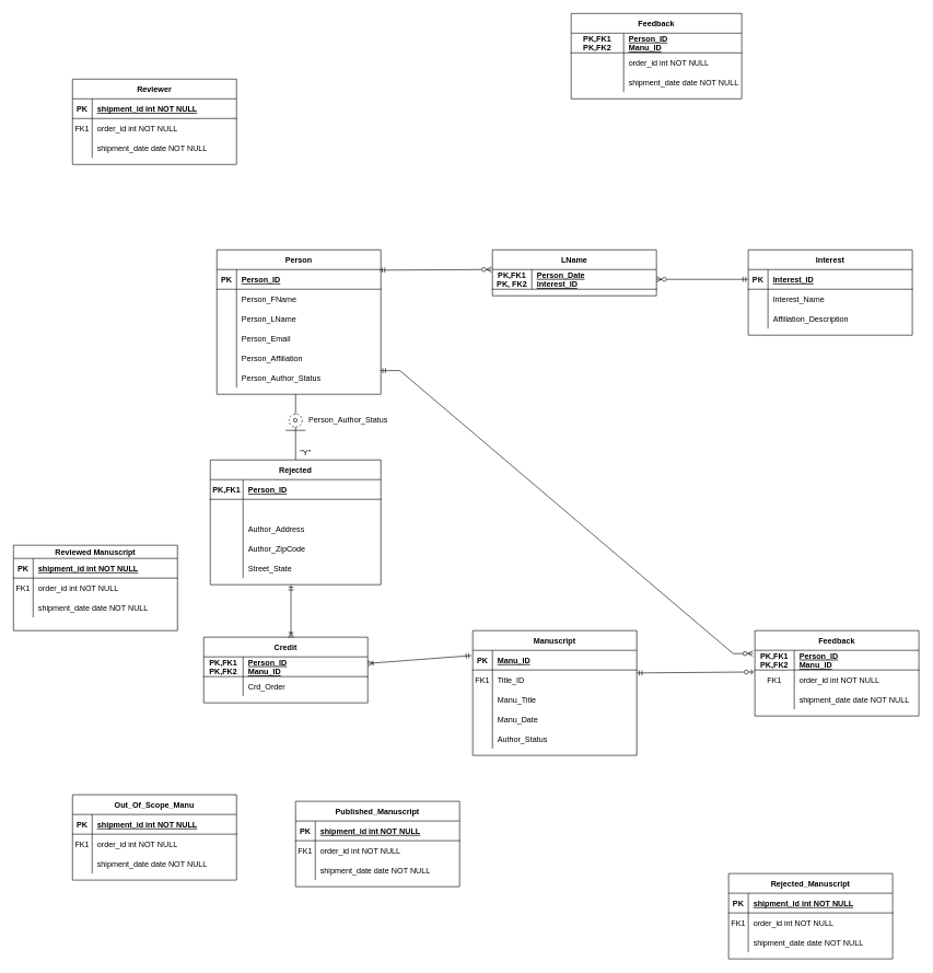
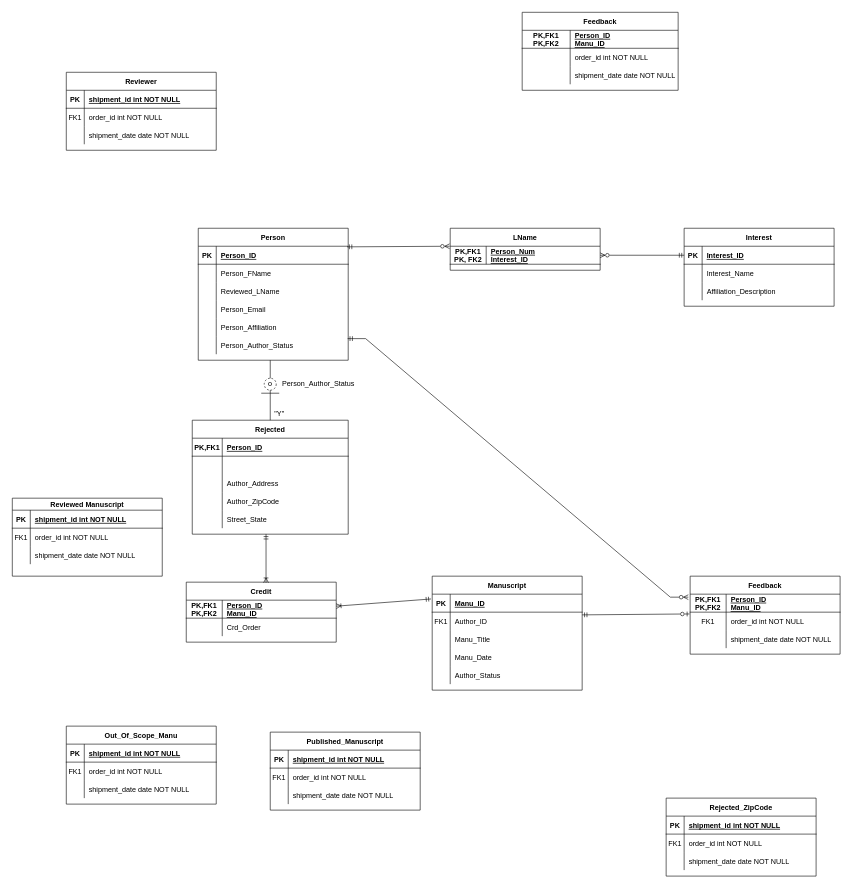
- <mxCell id="105" value="Person_Date&#10;Interest_ID" style="shape=partialRectangle;overflow=hidden;connectable=0;fillColor=none;top=0;left=0;bottom=0;right=0;align=left;spacingLeft=6;fontStyle=5;" parent="103" vertex="1"><mxGeometry x="60" width="190" height="30" as="geometry"><mxRectangle width="190" height="30" as="alternateBounds" /></mxGeometry></mxCell>
+ <mxCell id="105" value="Person_Num&#10;Interest_ID" style="shape=partialRectangle;overflow=hidden;connectable=0;fillColor=none;top=0;left=0;bottom=0;right=0;align=left;spacingLeft=6;fontStyle=5;" parent="103" vertex="1"><mxGeometry x="60" width="190" height="30" as="geometry"><mxRectangle width="190" height="30" as="alternateBounds" /></mxGeometry></mxCell>
- <mxCell id="27" value="Person_LName" style="shape=partialRectangle;overflow=hidden;connectable=0;fillColor=none;top=0;left=0;bottom=0;right=0;align=left;spacingLeft=6;" parent="25" vertex="1"><mxGeometry x="30" width="220" height="30" as="geometry"><mxRectangle width="220" height="30" as="alternateBounds" /></mxGeometry></mxCell>
+ <mxCell id="27" value="Reviewed_LName" style="shape=partialRectangle;overflow=hidden;connectable=0;fillColor=none;top=0;left=0;bottom=0;right=0;align=left;spacingLeft=6;" parent="25" vertex="1"><mxGeometry x="30" width="220" height="30" as="geometry"><mxRectangle width="220" height="30" as="alternateBounds" /></mxGeometry></mxCell>
- <mxCell id="8" value="Title_ID" style="shape=partialRectangle;overflow=hidden;connectable=0;fillColor=none;top=0;left=0;bottom=0;right=0;align=left;spacingLeft=6;" parent="6" vertex="1"><mxGeometry x="30" width="220" height="30" as="geometry"><mxRectangle width="220" height="30" as="alternateBounds" /></mxGeometry></mxCell>
+ <mxCell id="8" value="Author_ID" style="shape=partialRectangle;overflow=hidden;connectable=0;fillColor=none;top=0;left=0;bottom=0;right=0;align=left;spacingLeft=6;" parent="6" vertex="1"><mxGeometry x="30" width="220" height="30" as="geometry"><mxRectangle width="220" height="30" as="alternateBounds" /></mxGeometry></mxCell>
- <mxCell id="92" value="Rejected_Manuscript" style="shape=table;startSize=30;container=1;collapsible=1;childLayout=tableLayout;fixedRows=1;rowLines=0;fontStyle=1;align=center;resizeLast=1;" parent="1" vertex="1"><mxGeometry x="1110" y="1330" width="250" height="130" as="geometry" /></mxCell>
+ <mxCell id="92" value="Rejected_ZipCode" style="shape=table;startSize=30;container=1;collapsible=1;childLayout=tableLayout;fixedRows=1;rowLines=0;fontStyle=1;align=center;resizeLast=1;" parent="1" vertex="1"><mxGeometry x="1110" y="1330" width="250" height="130" as="geometry" /></mxCell>
